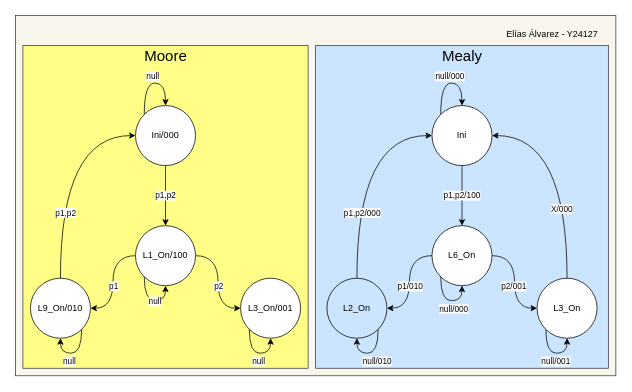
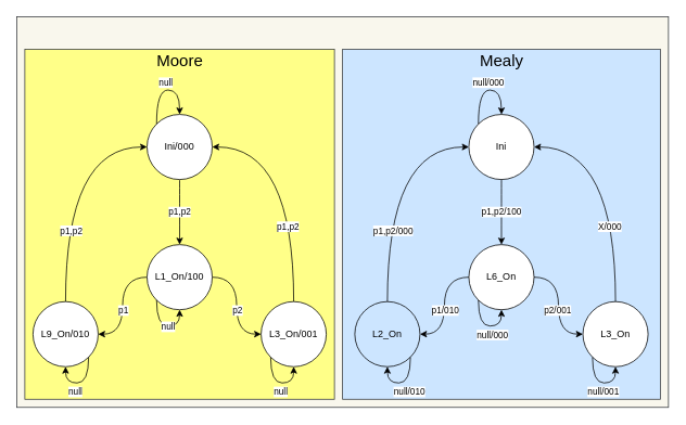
- <mxCell id="50" value="Elías Álvarez - Y24127" style="text;html=1;align=center;verticalAlign=middle;resizable=0;points=[];autosize=1;strokeColor=none;fillColor=none;" vertex="1" parent="2"><mxGeometry x="640" y="10" width="150" height="30" as="geometry" /></mxCell>
+ <mxCell id="16" style="edgeStyle=orthogonalEdgeStyle;curved=1;rounded=0;orthogonalLoop=1;jettySize=auto;html=1;exitX=0.5;exitY=0;exitDx=0;exitDy=0;entryX=1;entryY=0.5;entryDx=0;entryDy=0;" edge="1" parent="2" source="18" target="7"><mxGeometry relative="1" as="geometry" /></mxCell>
+ <mxCell id="17" value="p1,p2" style="edgeLabel;html=1;align=center;verticalAlign=middle;resizable=0;points=[];" connectable="0" vertex="1" parent="16"><mxGeometry x="-0.362" y="8" relative="1" as="geometry"><mxPoint as="offset" /></mxGeometry></mxCell>
